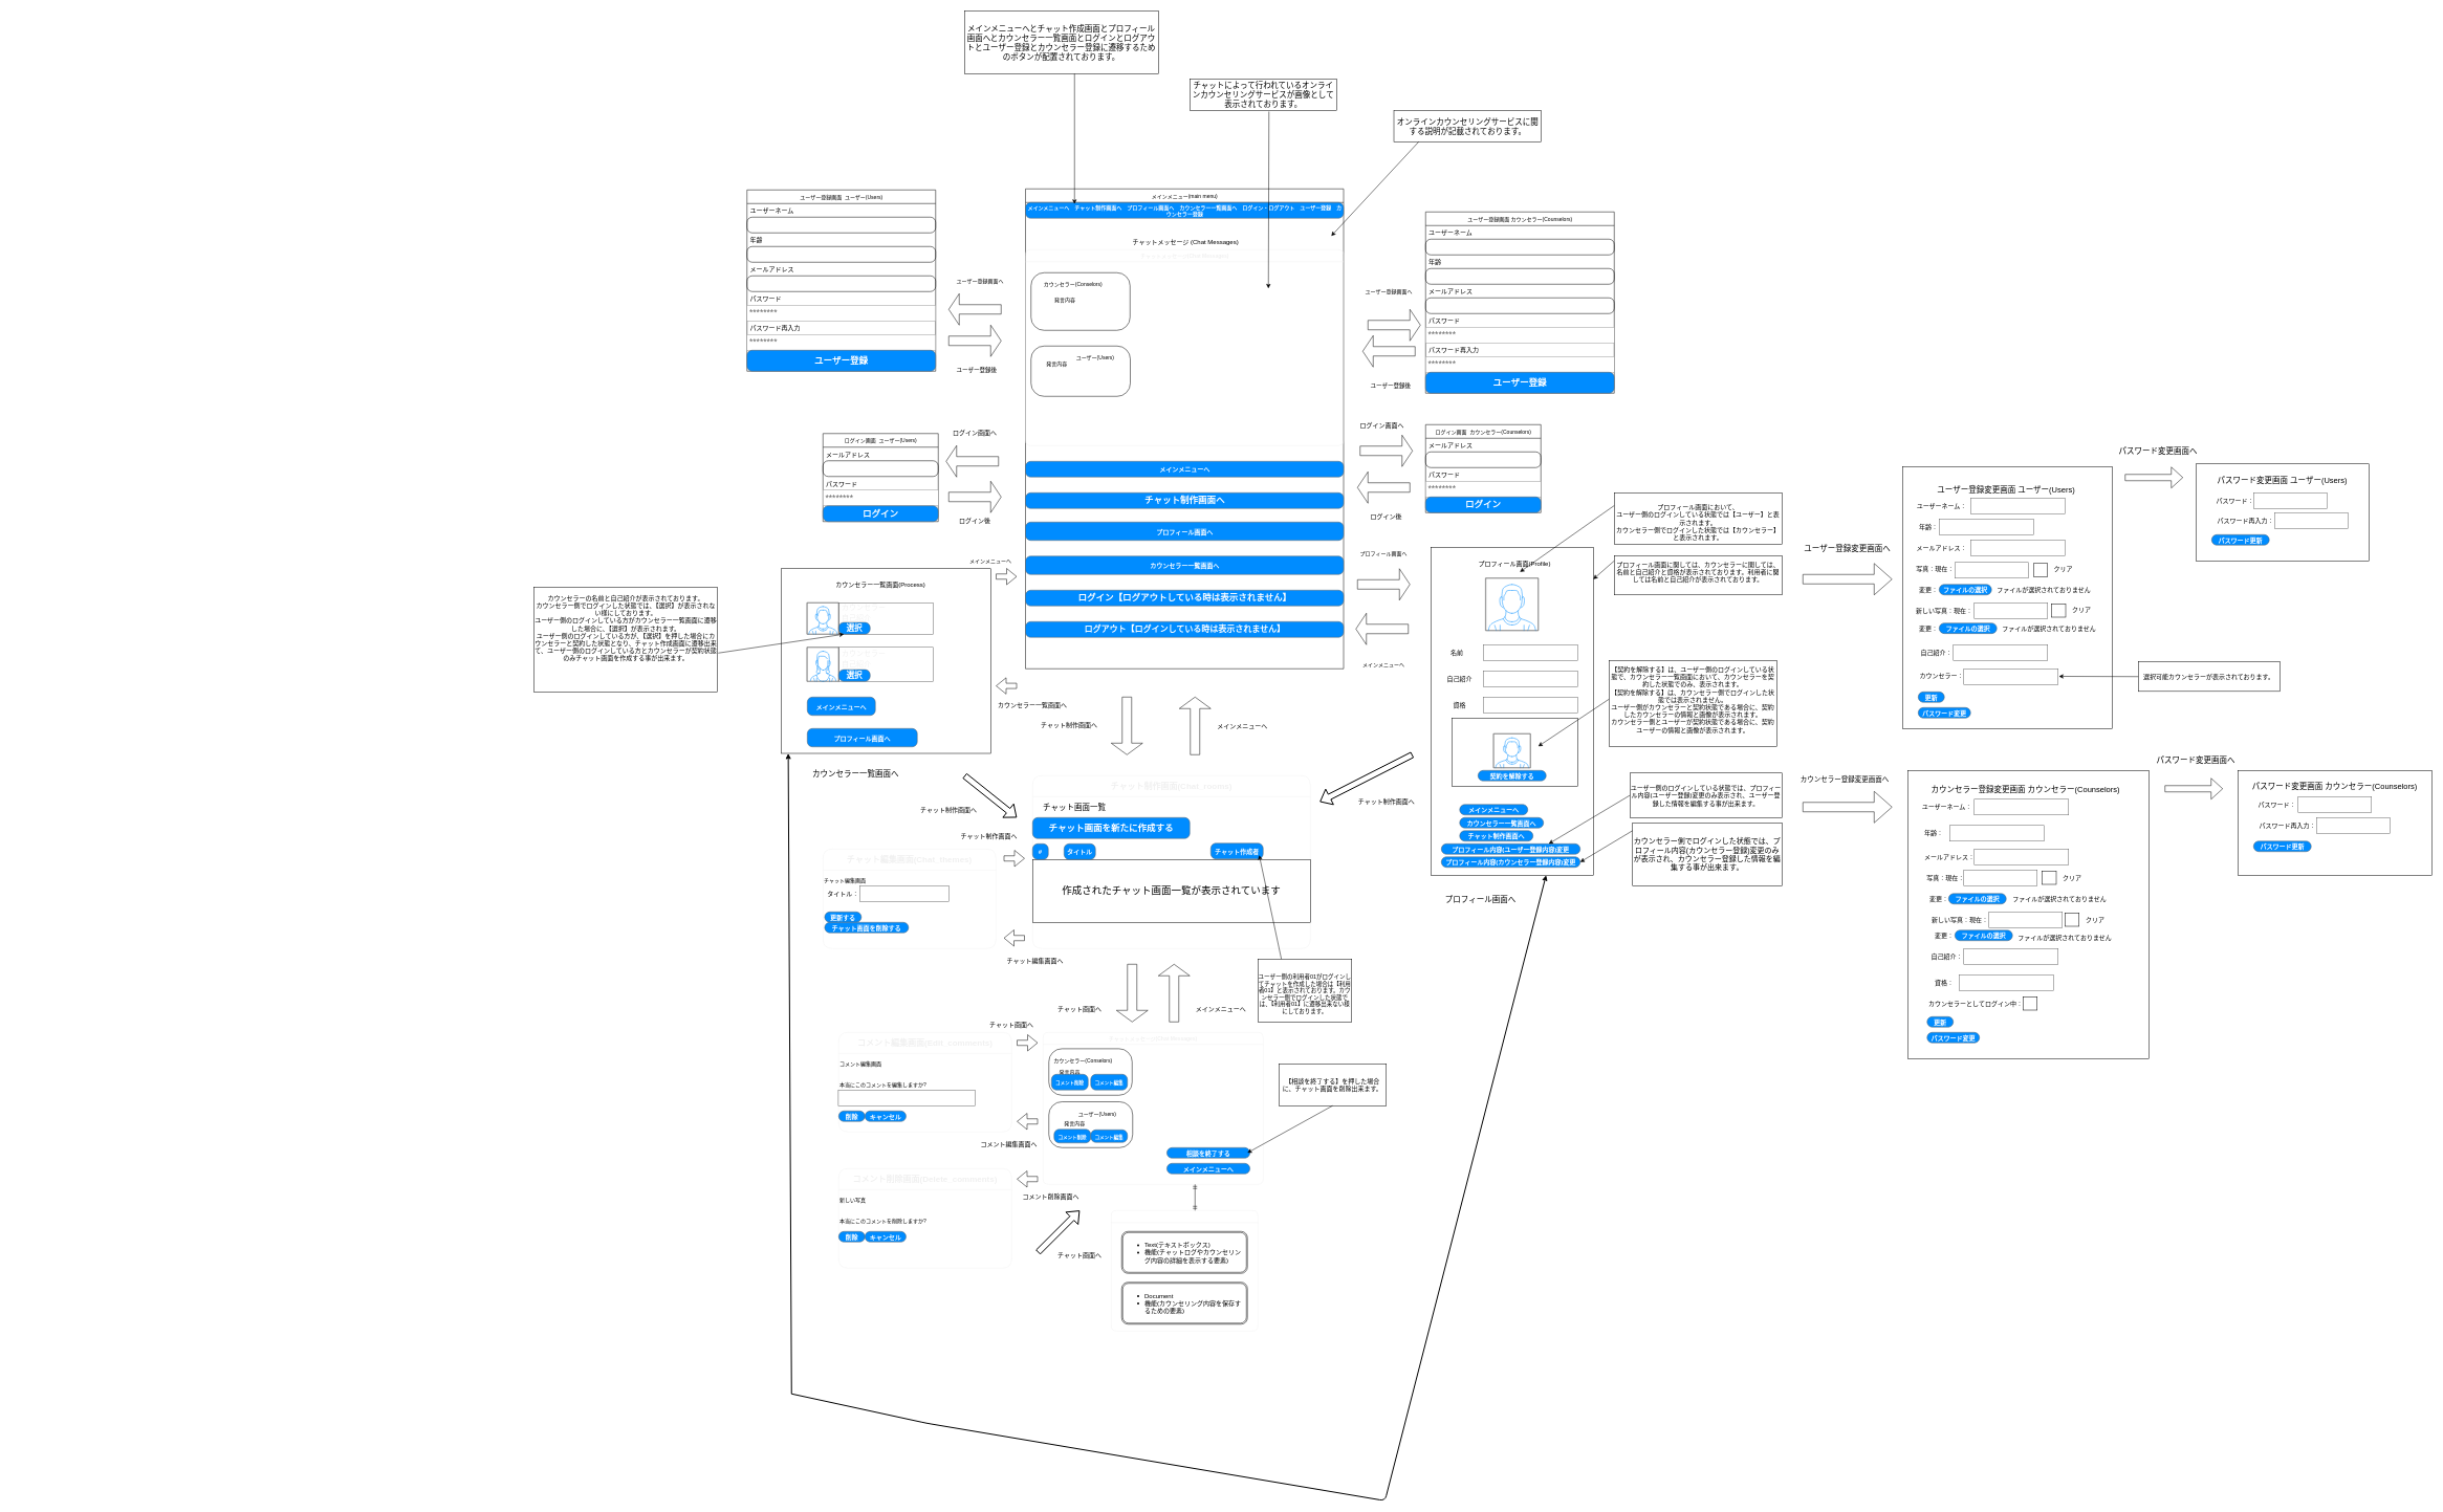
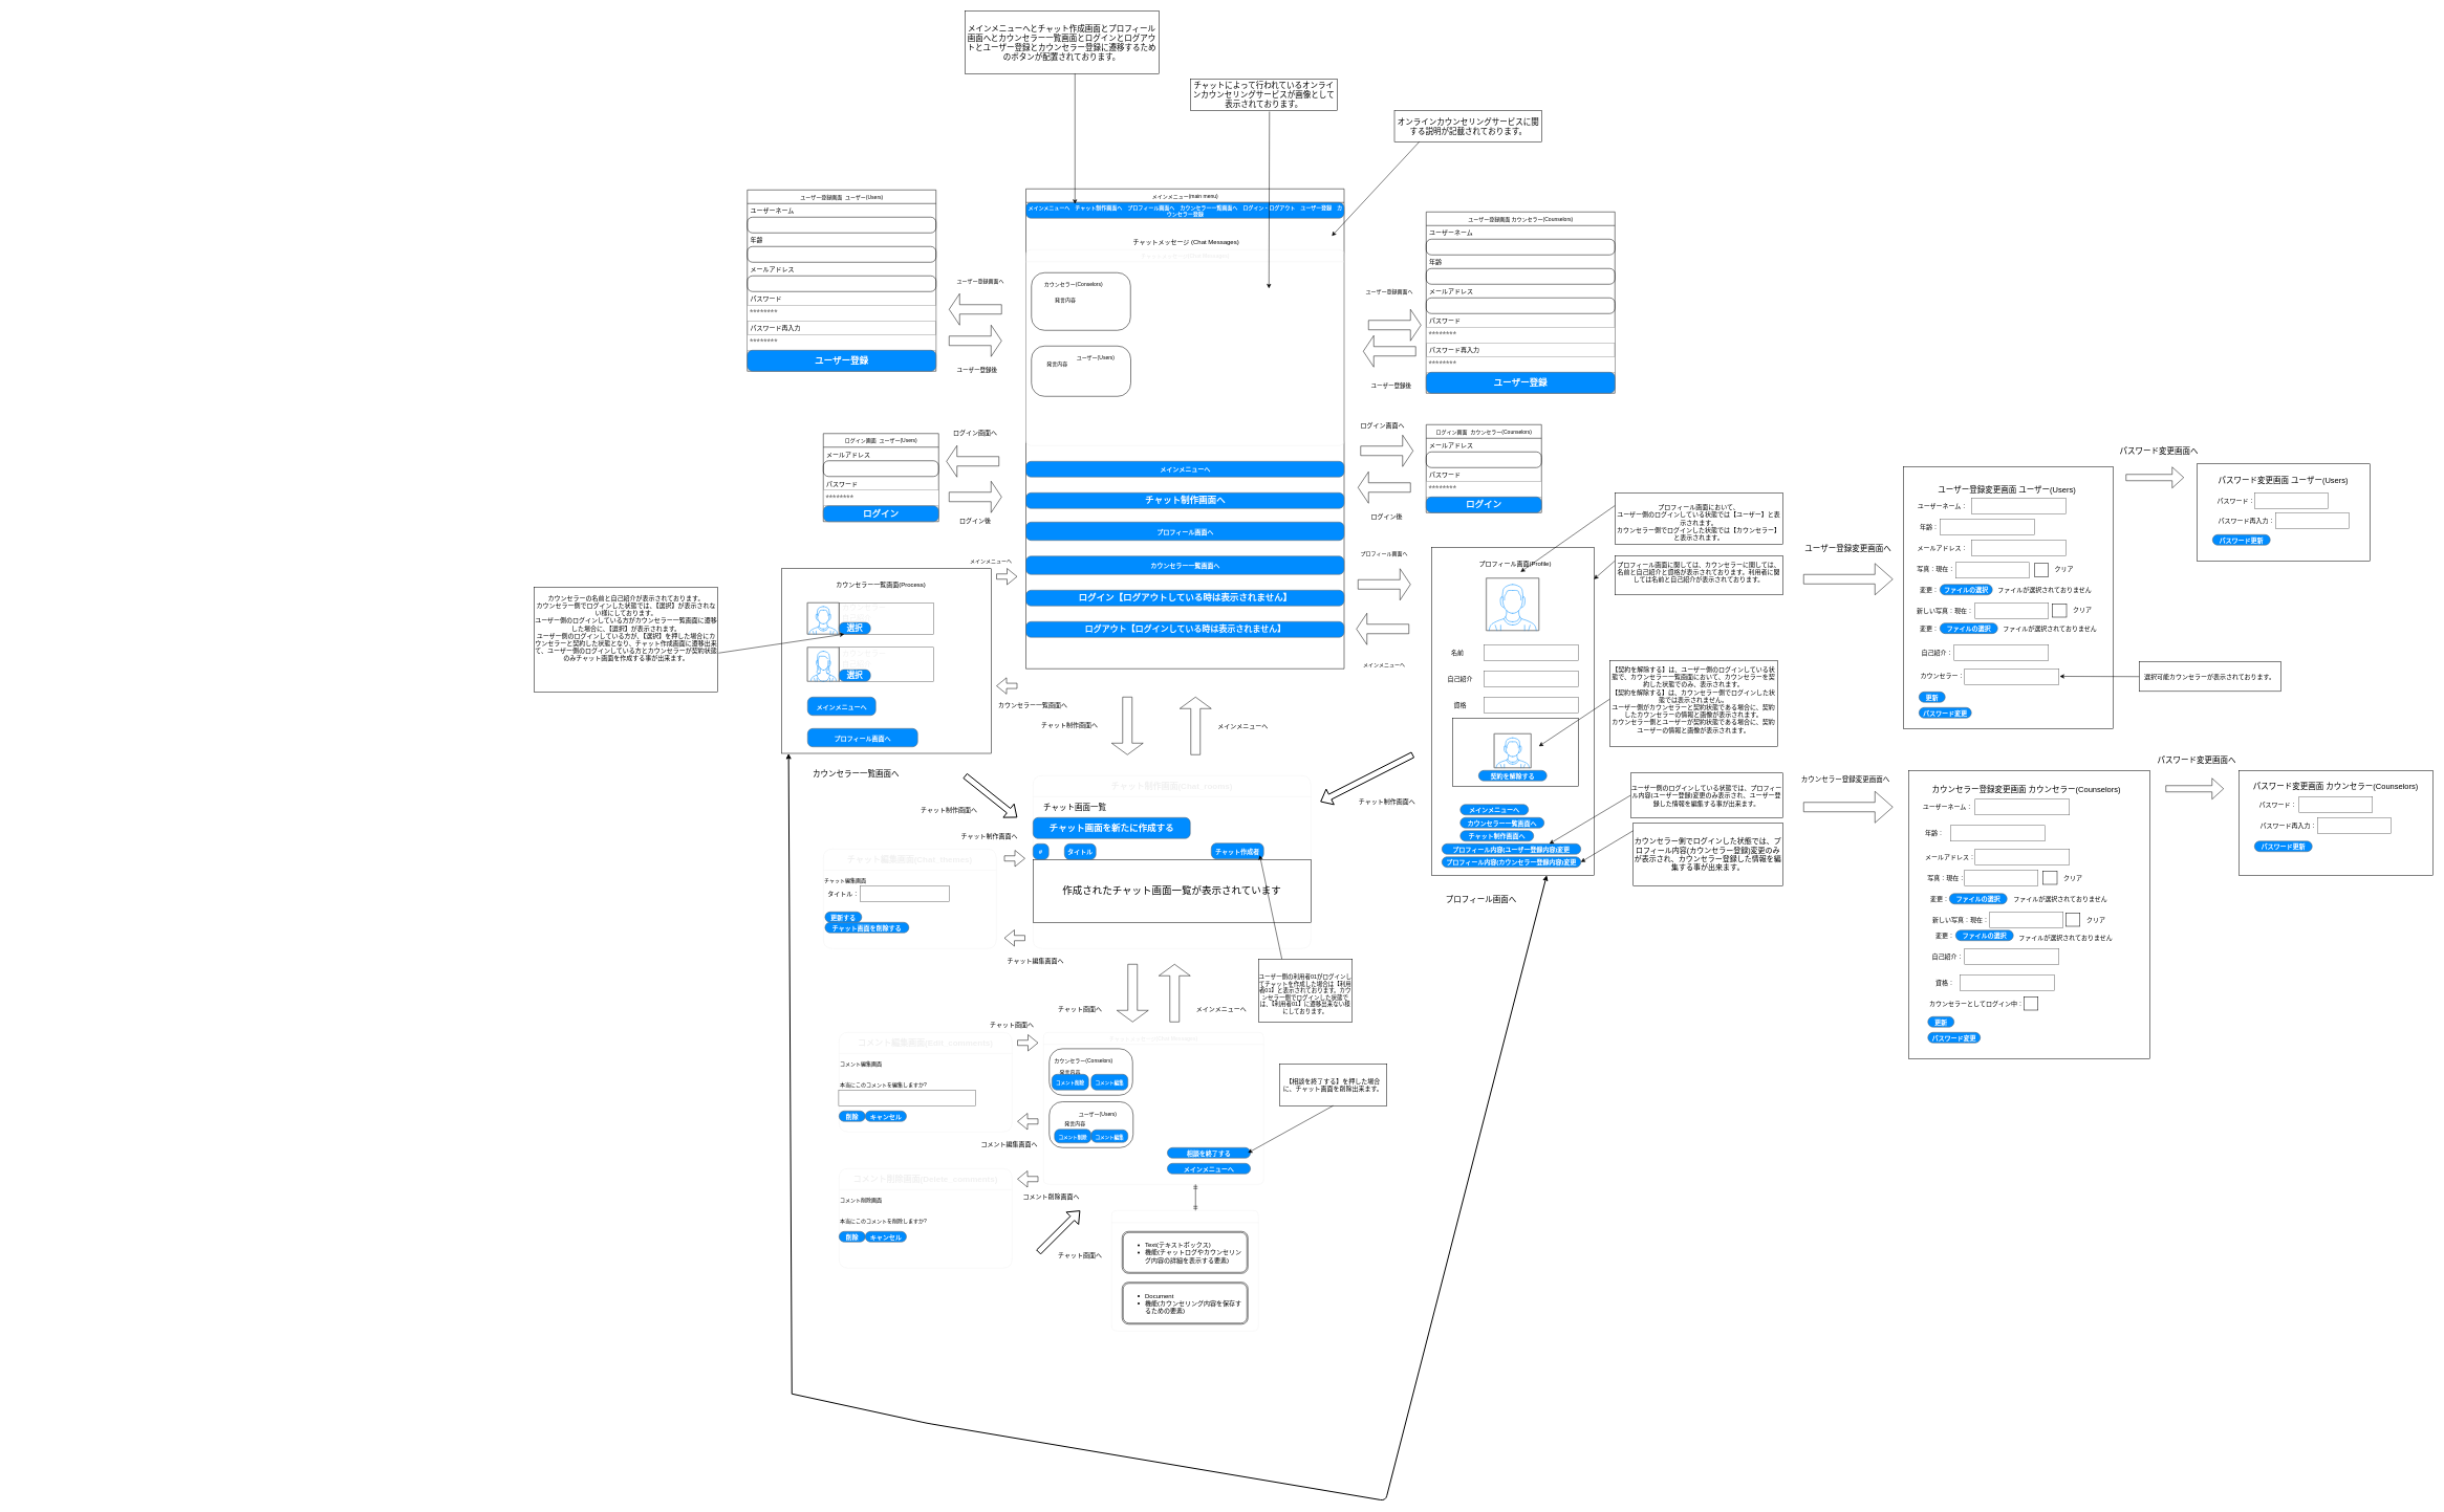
- <mxCell id="157" value="新しい写真" style="text;html=1;strokeColor=none;fillColor=none;align=left;verticalAlign=middle;whiteSpace=wrap;rounded=0;fontSize=10;" parent="156" vertex="1"><mxGeometry y="40" width="160" height="40" as="geometry" /></mxCell>
+ <mxCell id="157" value="コメント削除画面" style="text;html=1;strokeColor=none;fillColor=none;align=left;verticalAlign=middle;whiteSpace=wrap;rounded=0;fontSize=10;" parent="156" vertex="1"><mxGeometry y="40" width="160" height="40" as="geometry" /></mxCell>
